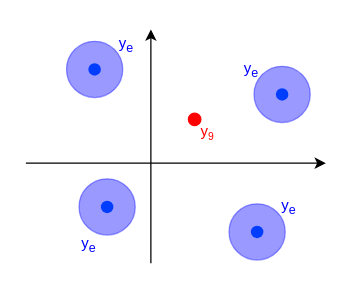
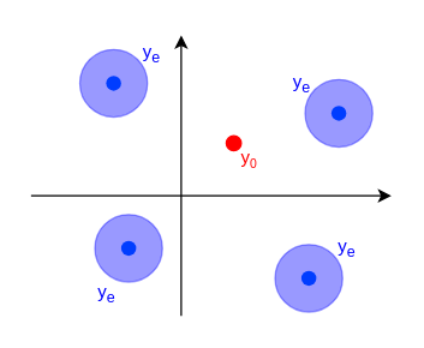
- <mxCell id="13" value="&lt;font color=&quot;#ff0000&quot;&gt;y&lt;span style=&quot;font-size: 10px;&quot;&gt;&lt;sub&gt;9&lt;/sub&gt;&lt;/span&gt;&lt;/font&gt;" style="text;html=1;align=center;verticalAlign=middle;resizable=0;points=[];autosize=1;strokeColor=none;fillColor=none;" vertex="1" parent="1"><mxGeometry x="150" y="90" width="30" height="30" as="geometry" /></mxCell>
+ <mxCell id="13" value="&lt;font color=&quot;#ff0000&quot;&gt;y&lt;span style=&quot;font-size: 10px;&quot;&gt;&lt;sub&gt;0&lt;/sub&gt;&lt;/span&gt;&lt;/font&gt;" style="text;html=1;align=center;verticalAlign=middle;resizable=0;points=[];autosize=1;strokeColor=none;fillColor=none;" vertex="1" parent="1"><mxGeometry x="150" y="90" width="30" height="30" as="geometry" /></mxCell>
